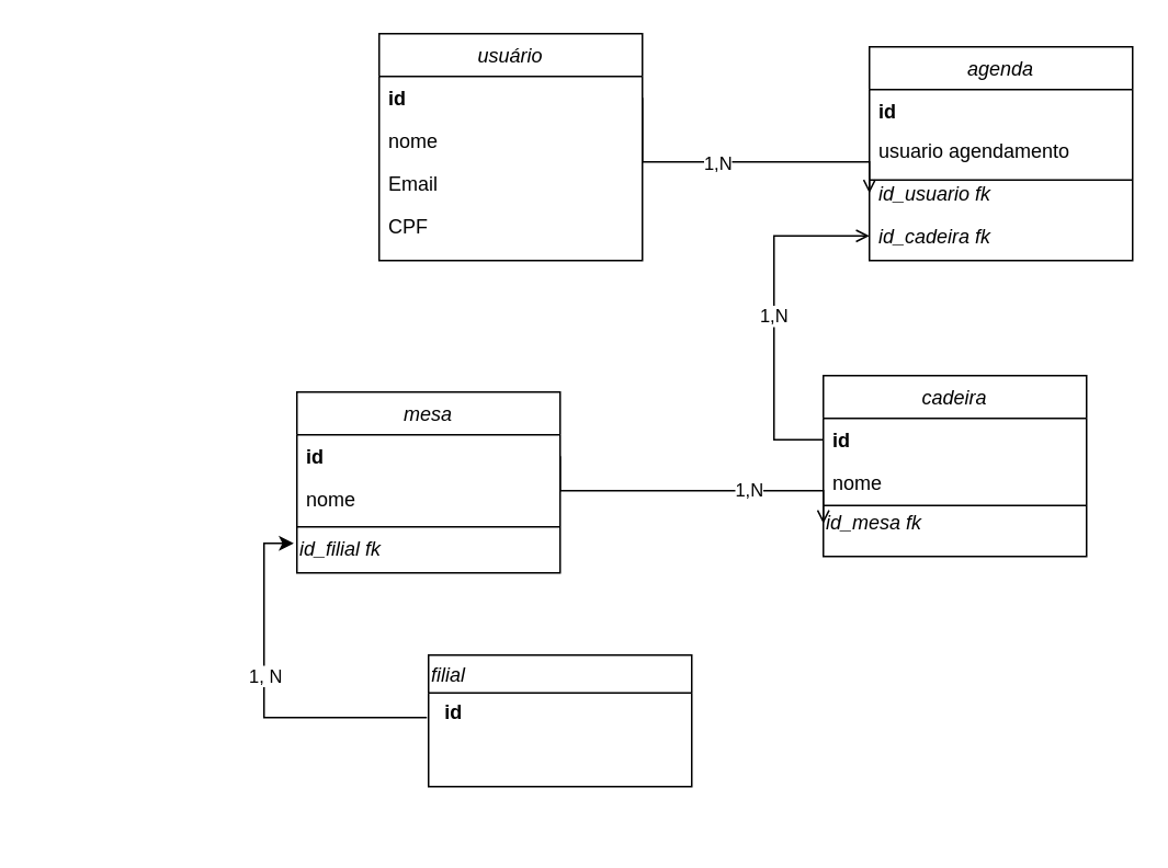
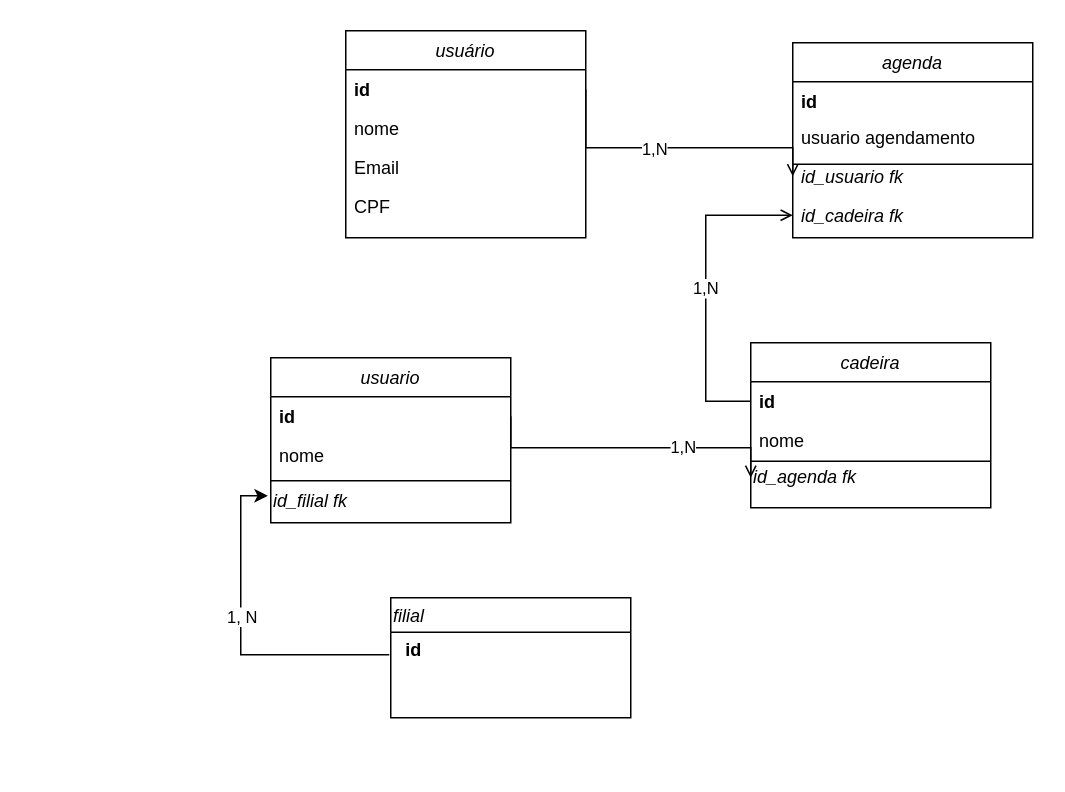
- <mxCell id="7" value="mesa" style="swimlane;fontStyle=2;align=center;verticalAlign=top;childLayout=stackLayout;horizontal=1;startSize=26;horizontalStack=0;resizeParent=1;resizeLast=0;collapsible=1;marginBottom=0;rounded=0;shadow=0;strokeWidth=1;" parent="1" vertex="1"><mxGeometry x="180" y="238" width="160" height="110" as="geometry"><mxRectangle x="130" y="380" width="160" height="26" as="alternateBounds" /></mxGeometry></mxCell>
+ <mxCell id="7" value="usuario" style="swimlane;fontStyle=2;align=center;verticalAlign=top;childLayout=stackLayout;horizontal=1;startSize=26;horizontalStack=0;resizeParent=1;resizeLast=0;collapsible=1;marginBottom=0;rounded=0;shadow=0;strokeWidth=1;" parent="1" vertex="1"><mxGeometry x="180" y="238" width="160" height="110" as="geometry"><mxRectangle x="130" y="380" width="160" height="26" as="alternateBounds" /></mxGeometry></mxCell>
- <mxCell id="16" value="&lt;i&gt;id_mesa&amp;nbsp;fk&lt;/i&gt;" style="text;html=1;strokeColor=none;fillColor=none;align=left;verticalAlign=middle;whiteSpace=wrap;rounded=0;" vertex="1" parent="12"><mxGeometry y="80" width="160" height="20" as="geometry" /></mxCell>
+ <mxCell id="16" value="&lt;i&gt;id_agenda&amp;nbsp;fk&lt;/i&gt;" style="text;html=1;strokeColor=none;fillColor=none;align=left;verticalAlign=middle;whiteSpace=wrap;rounded=0;" vertex="1" parent="12"><mxGeometry y="80" width="160" height="20" as="geometry" /></mxCell>
